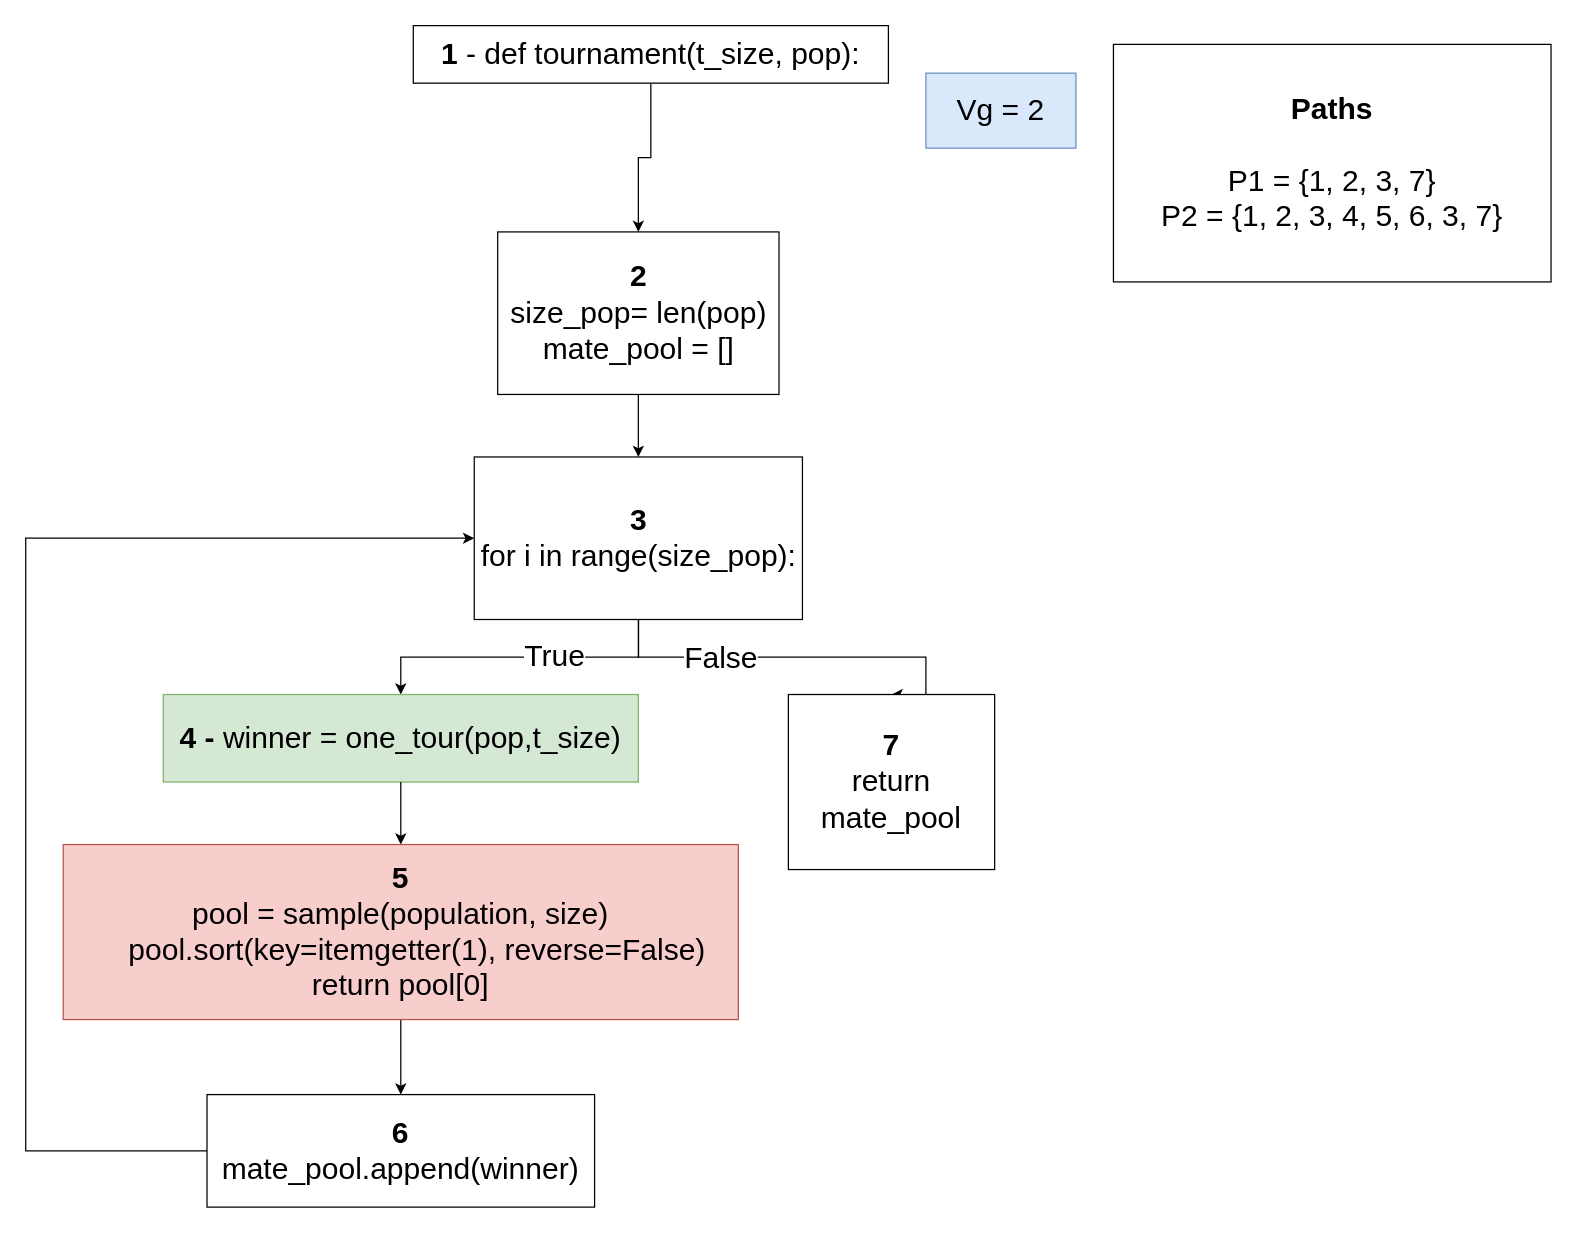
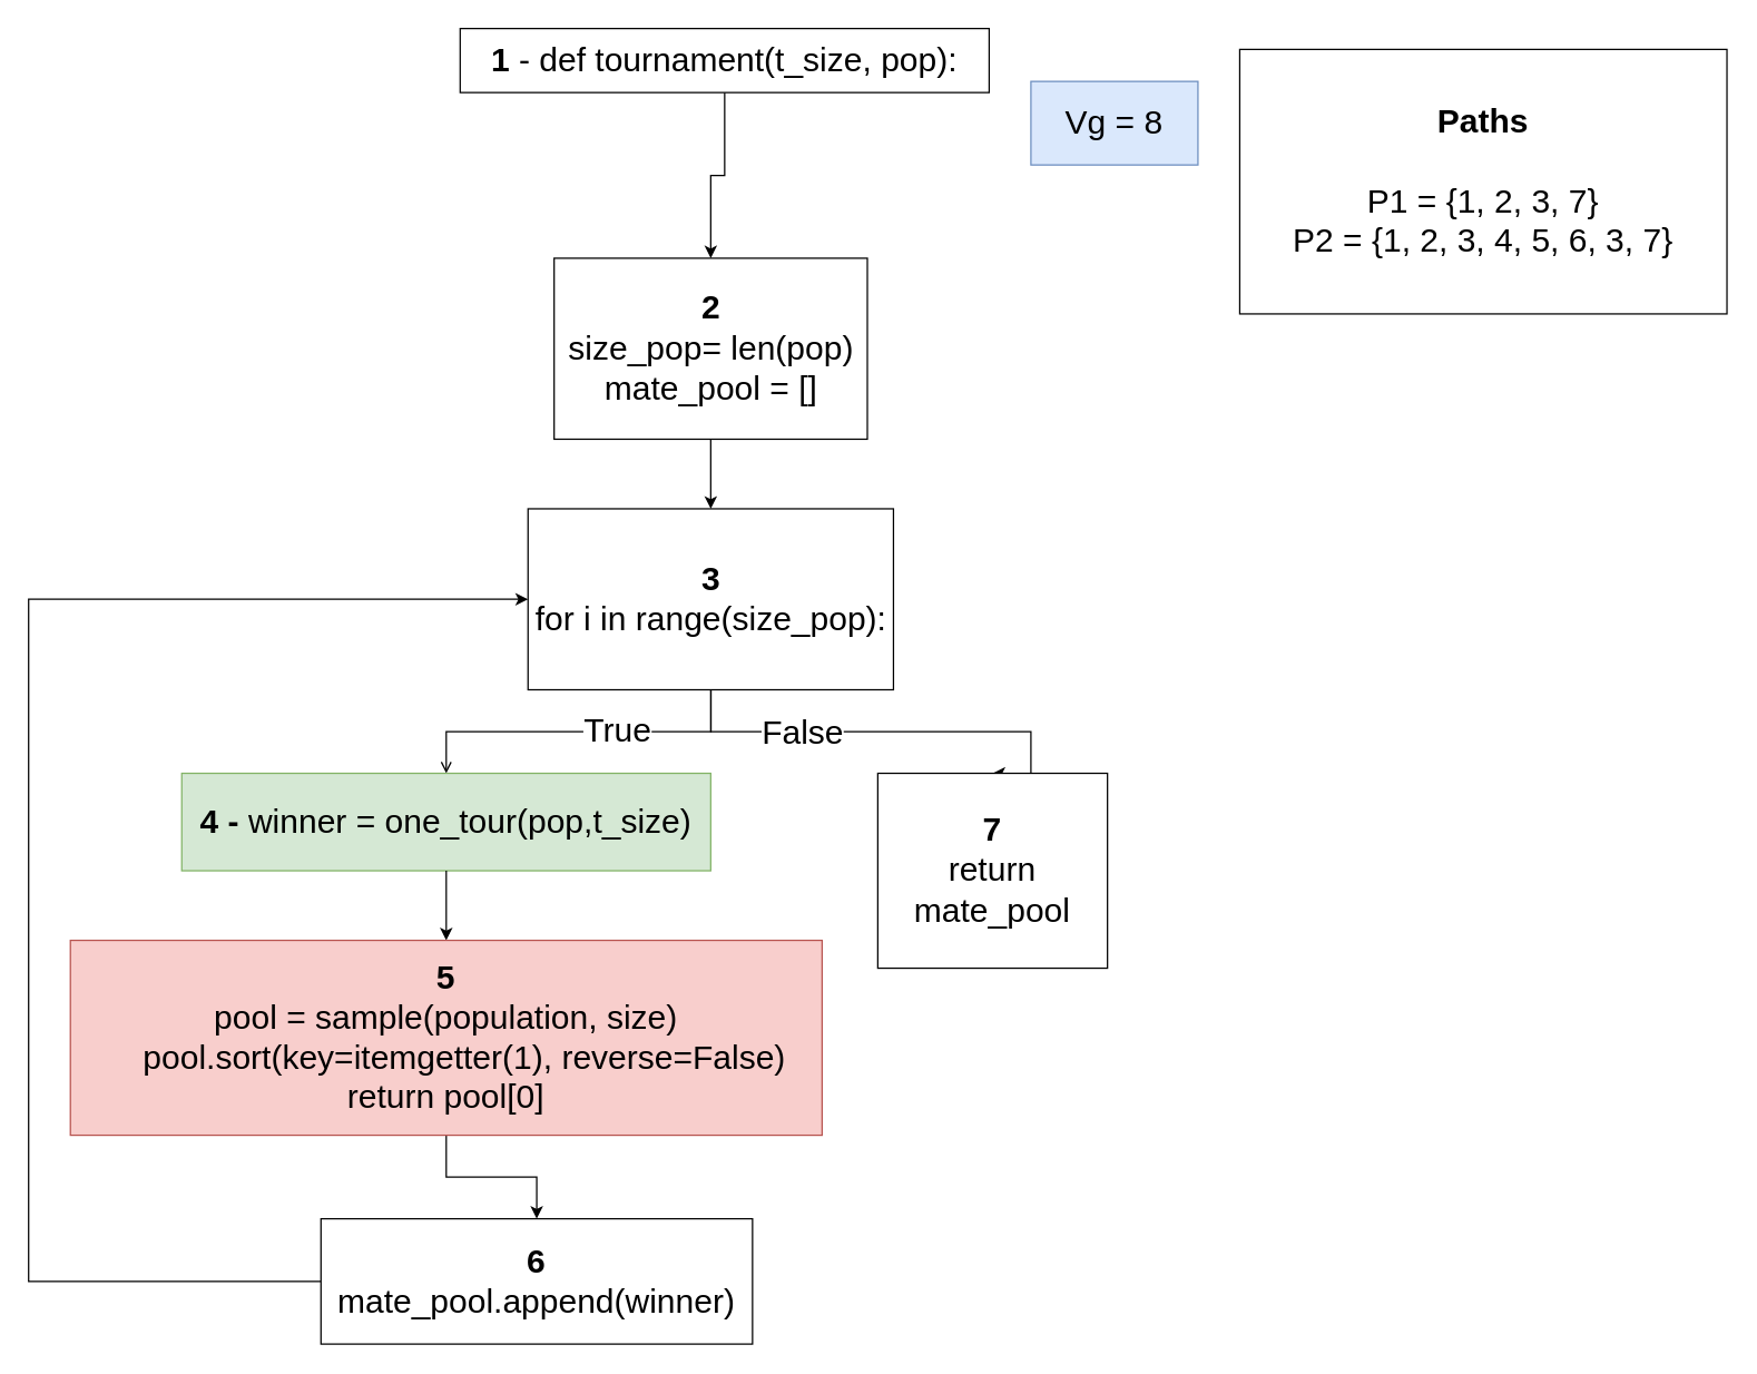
- <mxCell id="18" value="&lt;p style=&quot;margin-top: 0pt ; margin-bottom: 0pt ; margin-left: 0in ; text-align: left ; direction: ltr ; unicode-bidi: embed ; word-break: normal&quot;&gt;&lt;span style=&quot;font-size: 24px ; text-align: center&quot;&gt;Vg = 2&lt;/span&gt;&lt;br&gt;&lt;/p&gt;" style="rounded=0;whiteSpace=wrap;html=1;fillColor=#dae8fc;strokeColor=#6c8ebf;" vertex="1" parent="1"><mxGeometry x="740" y="58" width="120" height="60" as="geometry" /></mxCell>
+ <mxCell id="18" value="&lt;p style=&quot;margin-top: 0pt ; margin-bottom: 0pt ; margin-left: 0in ; text-align: left ; direction: ltr ; unicode-bidi: embed ; word-break: normal&quot;&gt;&lt;span style=&quot;font-size: 24px ; text-align: center&quot;&gt;Vg = 8&lt;/span&gt;&lt;br&gt;&lt;/p&gt;" style="rounded=0;whiteSpace=wrap;html=1;fillColor=#dae8fc;strokeColor=#6c8ebf;" vertex="1" parent="1"><mxGeometry x="740" y="58" width="120" height="60" as="geometry" /></mxCell>
- <mxCell id="6" style="edgeStyle=orthogonalEdgeStyle;rounded=0;orthogonalLoop=1;jettySize=auto;html=1;" edge="1" parent="1" source="10" target="11"><mxGeometry relative="1" as="geometry" /></mxCell>
+ <mxCell id="6" style="edgeStyle=orthogonalEdgeStyle;rounded=0;orthogonalLoop=1;jettySize=auto;html=1;endArrow=open;" edge="1" parent="1" source="10" target="11"><mxGeometry relative="1" as="geometry" /></mxCell>
- <mxCell id="16" value="&lt;div style=&quot;font-size: 24px&quot;&gt;&lt;b&gt;6&lt;/b&gt;&lt;/div&gt;&lt;div&gt;&lt;span style=&quot;font-size: 24px&quot;&gt;mate_pool.append(winner)&lt;/span&gt;&lt;br&gt;&lt;/div&gt;" style="rounded=0;whiteSpace=wrap;html=1;align=center;" vertex="1" parent="1"><mxGeometry x="165" y="875" width="310" height="90" as="geometry" /></mxCell>
+ <mxCell id="16" value="&lt;div style=&quot;font-size: 24px&quot;&gt;&lt;b&gt;6&lt;/b&gt;&lt;/div&gt;&lt;div&gt;&lt;span style=&quot;font-size: 24px&quot;&gt;mate_pool.append(winner)&lt;/span&gt;&lt;br&gt;&lt;/div&gt;" style="rounded=0;whiteSpace=wrap;html=1;align=center;" vertex="1" parent="1"><mxGeometry x="230" y="875" width="310" height="90" as="geometry" /></mxCell>
